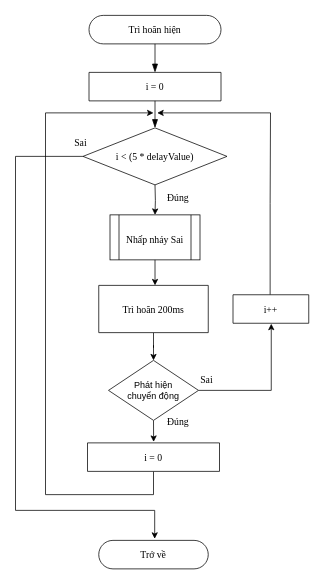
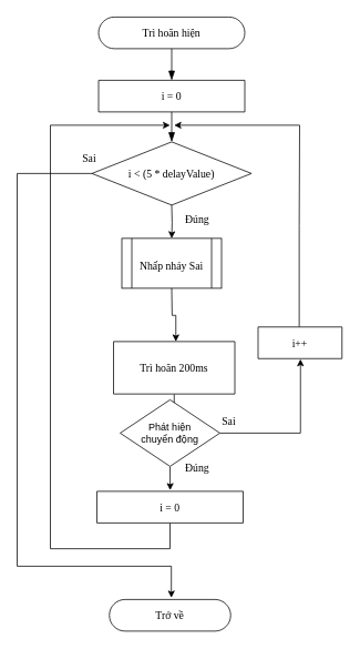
- <mxCell id="9" value="&lt;font style=&quot;font-size: 13px; color: rgb(0, 0, 0); direction: ltr; letter-spacing: 0px; line-height: 120%; opacity: 1;&quot;&gt;Trì hoãn 200ms&lt;br style=&quot;font-size: 13px;&quot;&gt;&lt;/font&gt;" style="verticalAlign=middle;align=center;vsdxID=5;fillColor=#FFFFFF;gradientColor=none;shape=stencil(nZBLDoAgDERP0z3SIyjew0SURgSD+Lu9kMZoXLhwN9O+tukAlrNpJg1SzDH4QW/URgNYgZTkjA4UkwJUgGXng+6DX1zLfmoymdXo17xh5zmRJ6Q42BWCfc2oJfdAr+Yv+AP9Cb7OJ3H/2JG1HNGz/84klThPVCc=);strokeColor=#000000;spacingTop=-1;spacingBottom=-1;spacingLeft=-1;spacingRight=-1;labelBackgroundColor=none;rounded=0;html=1;whiteSpace=wrap;fontFamily=Times New Roman;fontSize=13;" parent="1" vertex="1"><mxGeometry x="131" y="380" width="146" height="63" as="geometry" /></mxCell>
+ <mxCell id="9" value="&lt;font style=&quot;font-size: 13px; color: rgb(0, 0, 0); direction: ltr; letter-spacing: 0px; line-height: 120%; opacity: 1;&quot;&gt;Trì hoãn 200ms&lt;br style=&quot;font-size: 13px;&quot;&gt;&lt;/font&gt;" style="verticalAlign=middle;align=center;vsdxID=5;fillColor=#FFFFFF;gradientColor=none;shape=stencil(nZBLDoAgDERP0z3SIyjew0SURgSD+Lu9kMZoXLhwN9O+tukAlrNpJg1SzDH4QW/URgNYgZTkjA4UkwJUgGXng+6DX1zLfmoymdXo17xh5zmRJ6Q42BWCfc2oJfdAr+Yv+AP9Cb7OJ3H/2JG1HNGz/84klThPVCc=);strokeColor=#000000;spacingTop=-1;spacingBottom=-1;spacingLeft=-1;spacingRight=-1;labelBackgroundColor=none;rounded=0;html=1;whiteSpace=wrap;fontFamily=Times New Roman;fontSize=13;" parent="1" vertex="1"><mxGeometry x="136" y="410" width="146" height="63" as="geometry" /></mxCell>
